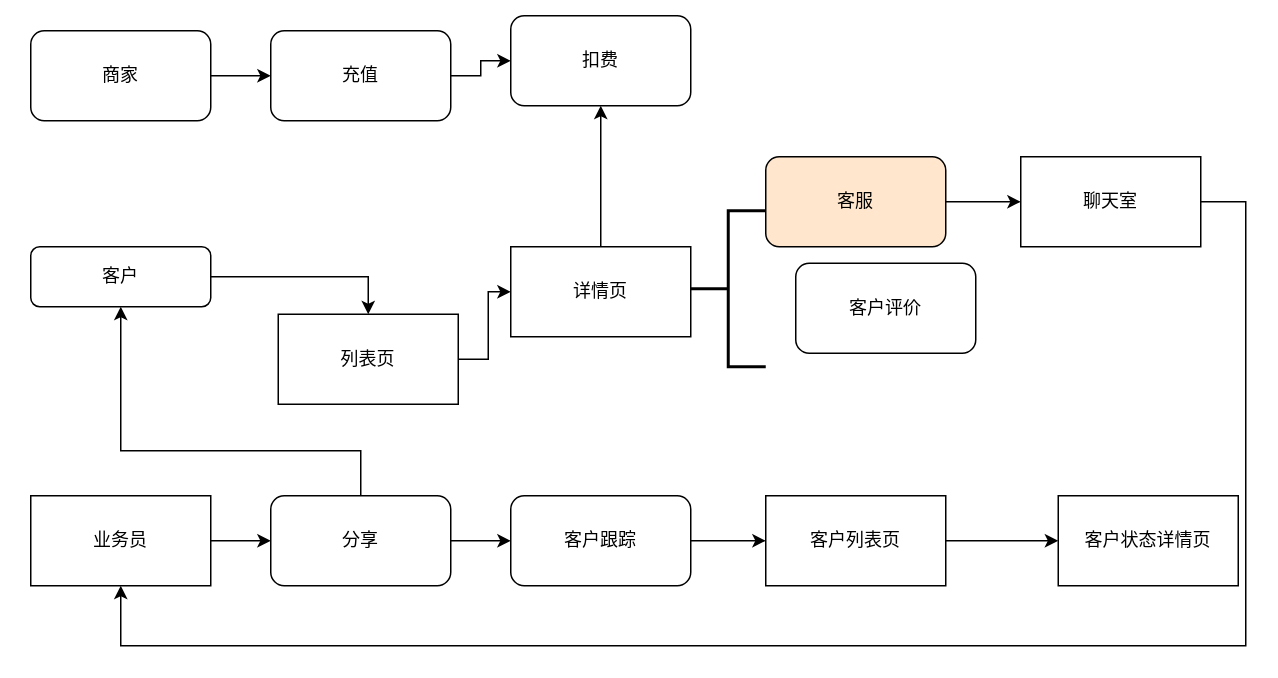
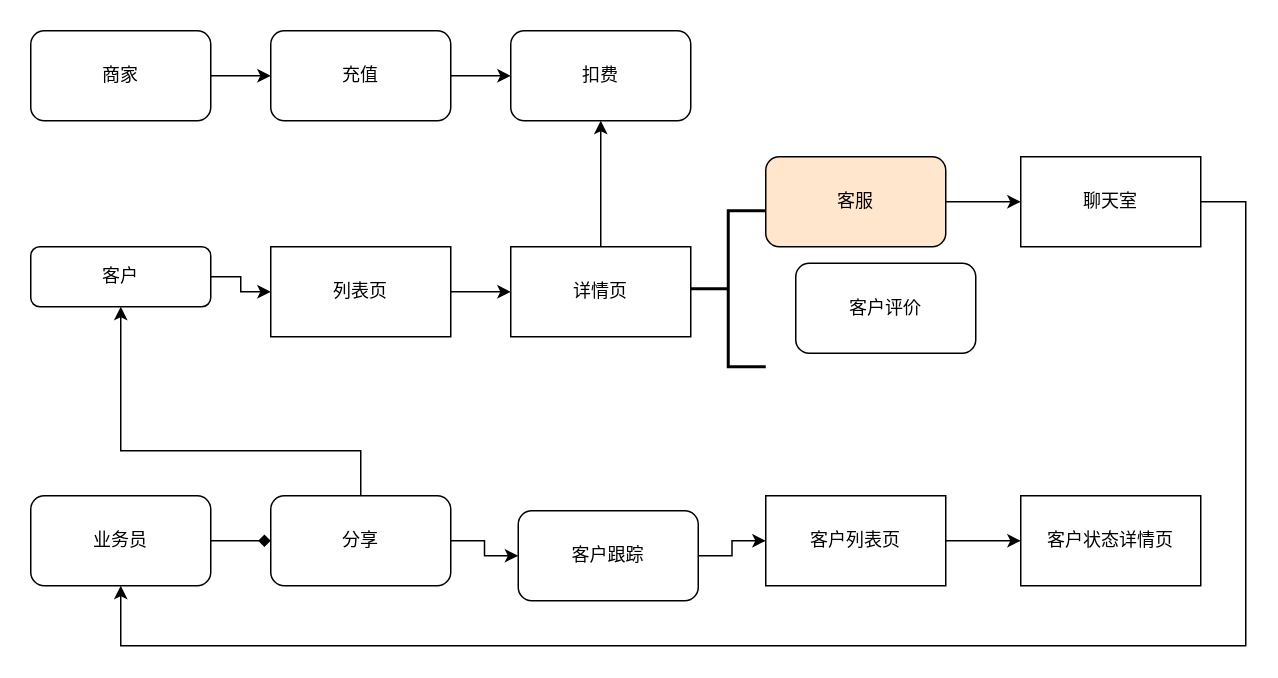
- <mxCell id="28" value="扣费" style="rounded=1;whiteSpace=wrap;html=1;" vertex="1" parent="1"><mxGeometry x="340" y="10" width="120" height="60" as="geometry" /></mxCell>
+ <mxCell id="28" value="扣费" style="rounded=1;whiteSpace=wrap;html=1;" vertex="1" parent="1"><mxGeometry x="340" y="20" width="120" height="60" as="geometry" /></mxCell>
- <mxCell id="7" value="列表页" style="rounded=0;whiteSpace=wrap;html=1;" vertex="1" parent="1"><mxGeometry x="185" y="209" width="120" height="60" as="geometry" /></mxCell>
+ <mxCell id="7" value="列表页" style="rounded=0;whiteSpace=wrap;html=1;" vertex="1" parent="1"><mxGeometry x="180" y="164" width="120" height="60" as="geometry" /></mxCell>
- <mxCell id="14" value="业务员" style="whiteSpace=wrap;html=1;rounded=0;" vertex="1" parent="1"><mxGeometry x="20" y="330" width="120" height="60" as="geometry" /></mxCell>
+ <mxCell id="14" value="业务员" style="rounded=1;whiteSpace=wrap;html=1;" vertex="1" parent="1"><mxGeometry x="20" y="330" width="120" height="60" as="geometry" /></mxCell>
- <mxCell id="13" value="" style="edgeStyle=orthogonalEdgeStyle;rounded=0;orthogonalLoop=1;jettySize=auto;html=1;" edge="1" parent="1" source="14" target="17"><mxGeometry relative="1" as="geometry" /></mxCell>
+ <mxCell id="13" value="" style="edgeStyle=orthogonalEdgeStyle;rounded=0;orthogonalLoop=1;jettySize=auto;html=1;endArrow=diamond;" edge="1" parent="1" source="14" target="17"><mxGeometry relative="1" as="geometry" /></mxCell>
- <mxCell id="19" value="客户跟踪" style="rounded=1;whiteSpace=wrap;html=1;" vertex="1" parent="1"><mxGeometry x="340" y="330" width="120" height="60" as="geometry" /></mxCell>
+ <mxCell id="19" value="客户跟踪" style="rounded=1;whiteSpace=wrap;html=1;" vertex="1" parent="1"><mxGeometry x="345" y="340" width="120" height="60" as="geometry" /></mxCell>
- <mxCell id="22" value="客户状态详情页" style="rounded=0;whiteSpace=wrap;html=1;" vertex="1" parent="1"><mxGeometry x="705" y="330" width="120" height="60" as="geometry" /></mxCell>
+ <mxCell id="22" value="客户状态详情页" style="rounded=0;whiteSpace=wrap;html=1;" vertex="1" parent="1"><mxGeometry x="680" y="330" width="120" height="60" as="geometry" /></mxCell>
